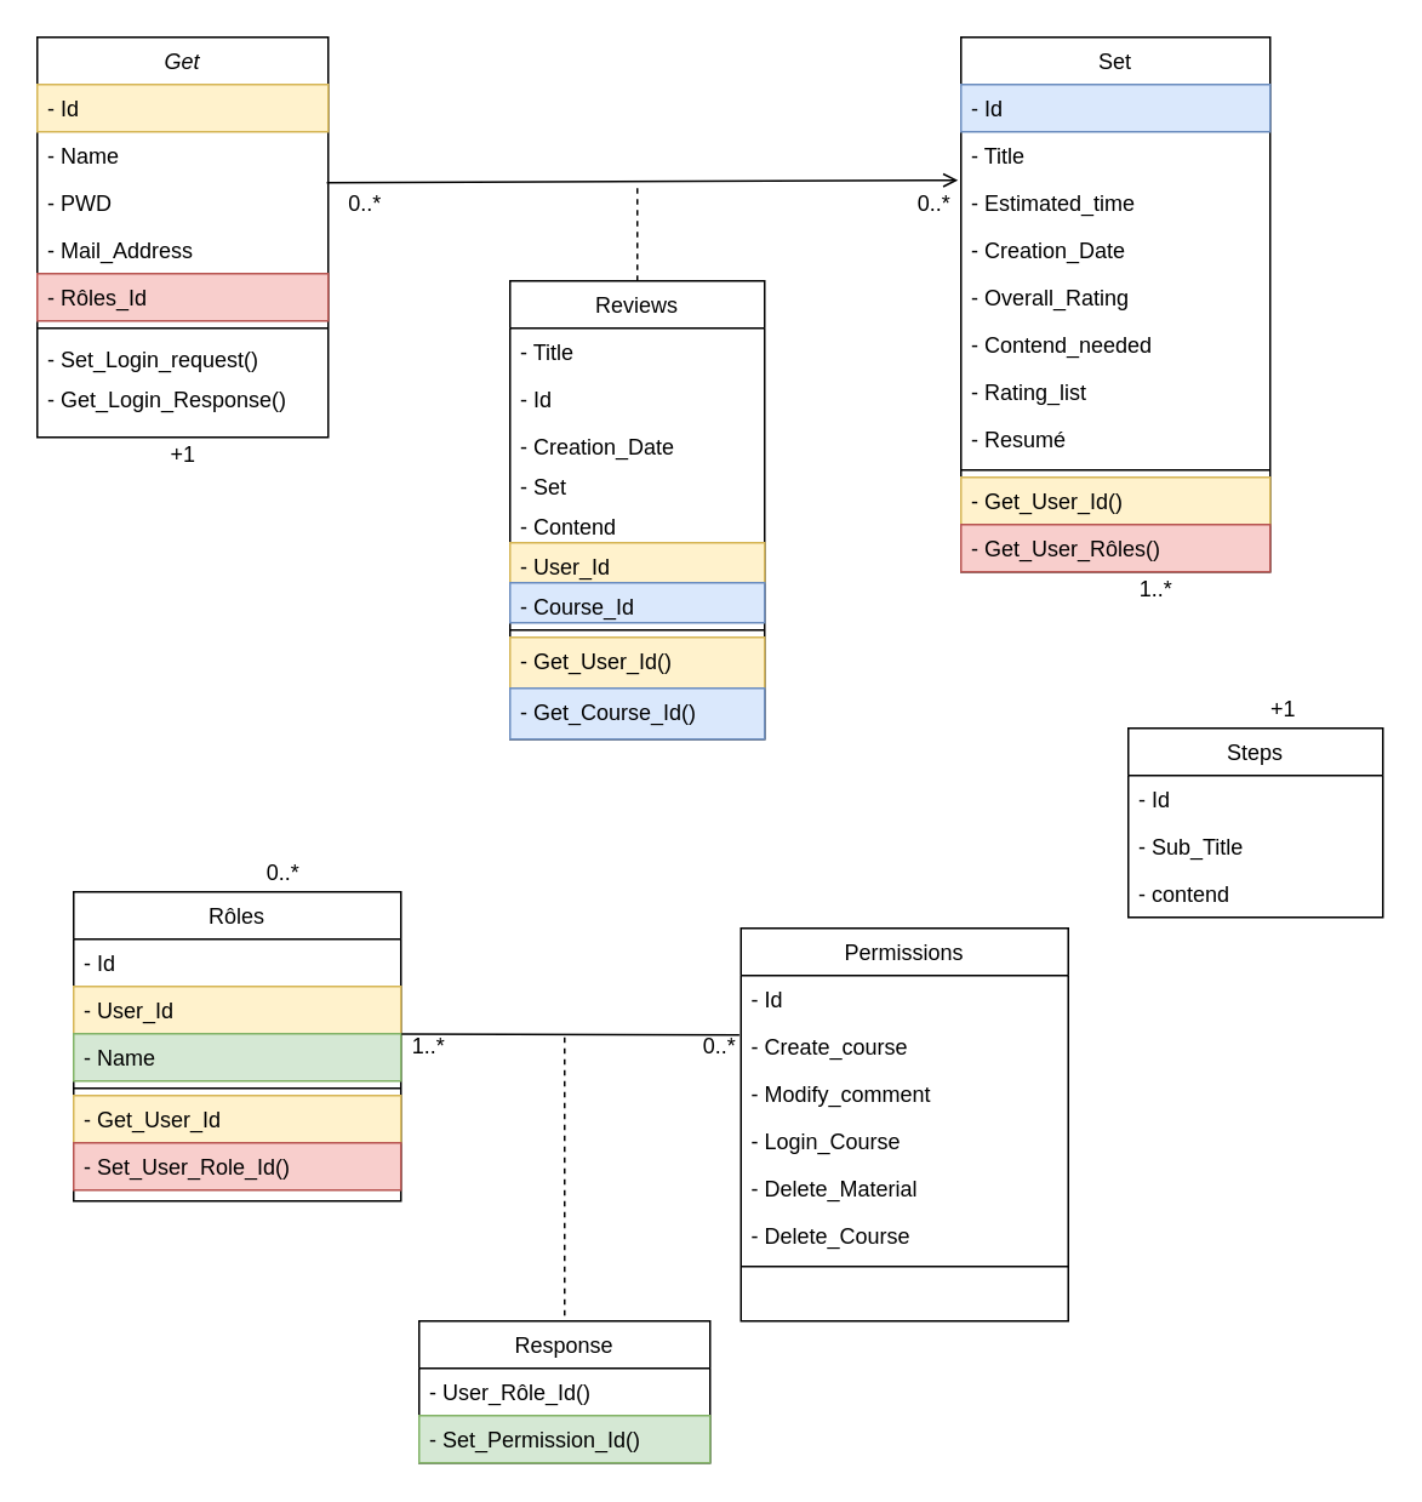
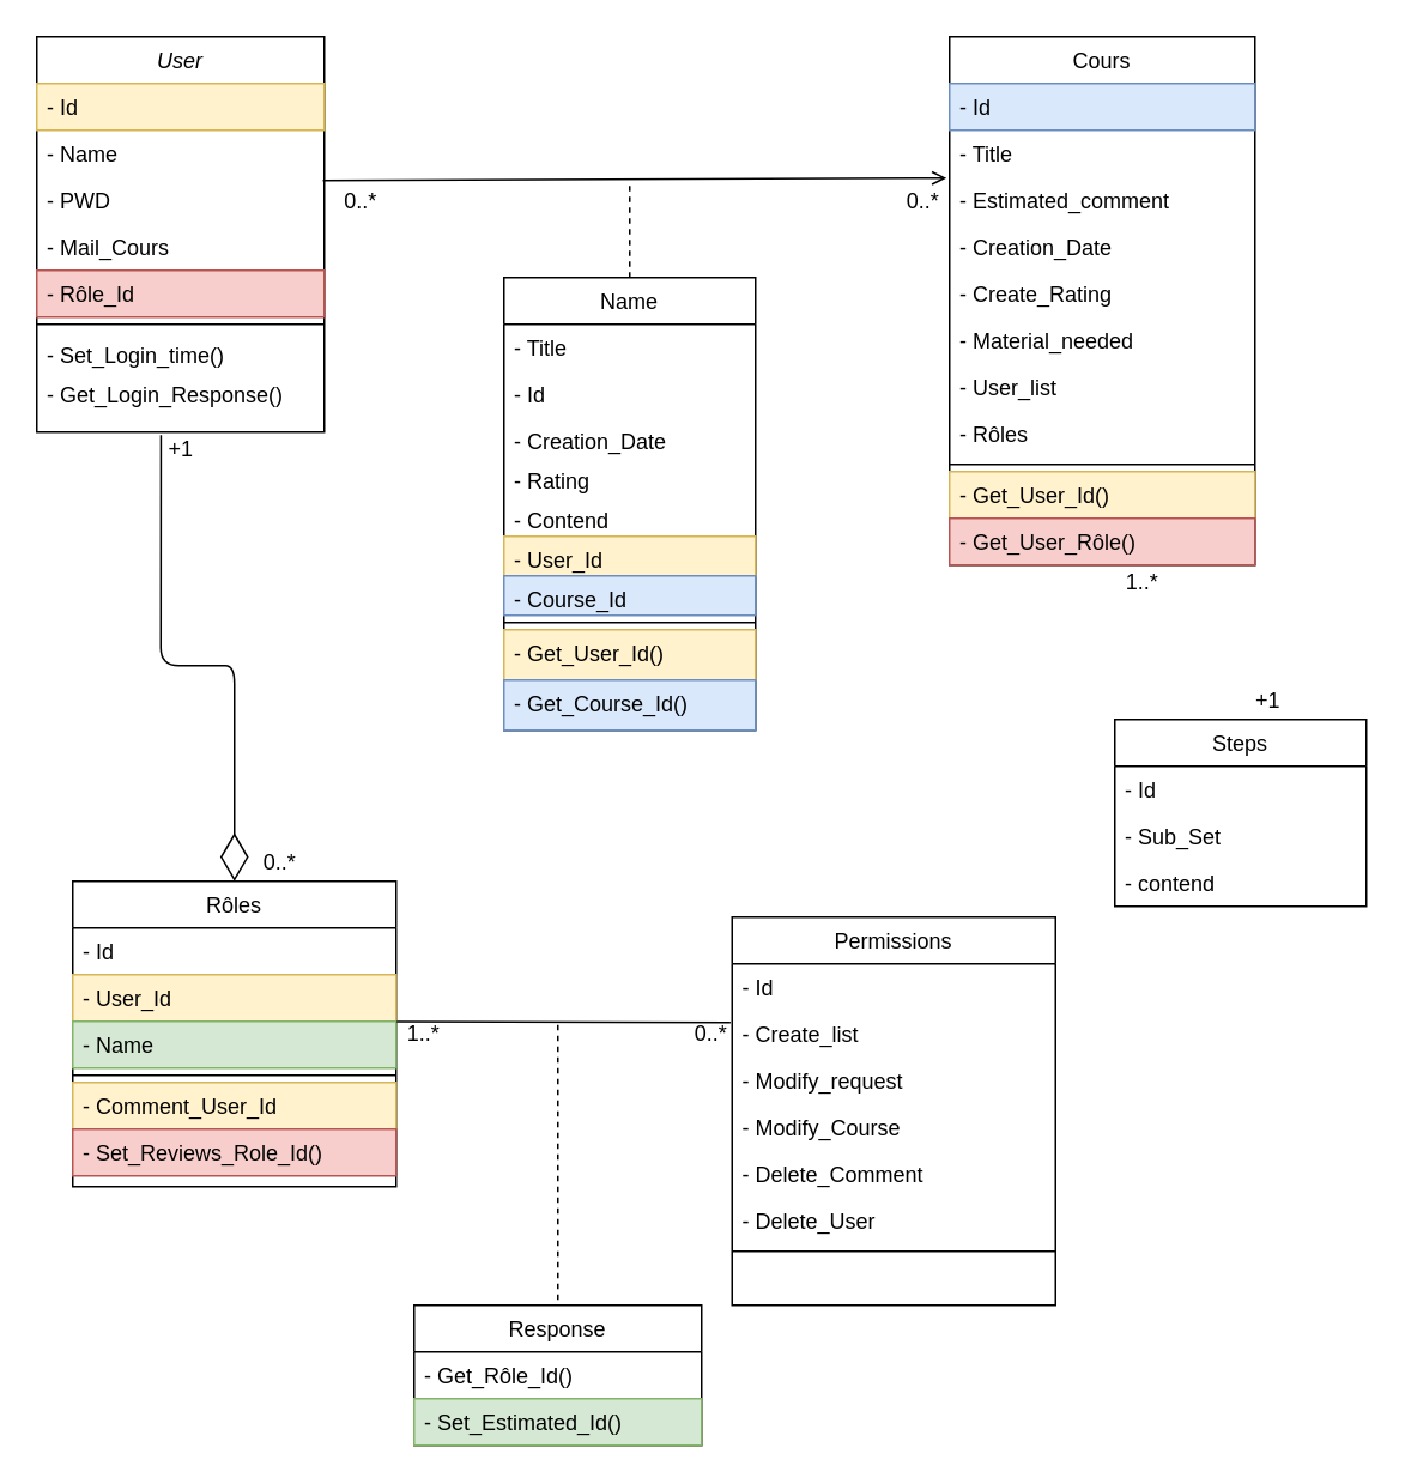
- <mxCell id="2" value="Get" style="swimlane;fontStyle=2;align=center;verticalAlign=top;childLayout=stackLayout;horizontal=1;startSize=26;horizontalStack=0;resizeParent=1;resizeLast=0;collapsible=1;marginBottom=0;rounded=0;shadow=0;strokeWidth=1;" parent="1" vertex="1"><mxGeometry x="20" y="20" width="160" height="220" as="geometry"><mxRectangle x="230" y="140" width="160" height="26" as="alternateBounds" /></mxGeometry></mxCell>
+ <mxCell id="2" value="User" style="swimlane;fontStyle=2;align=center;verticalAlign=top;childLayout=stackLayout;horizontal=1;startSize=26;horizontalStack=0;resizeParent=1;resizeLast=0;collapsible=1;marginBottom=0;rounded=0;shadow=0;strokeWidth=1;" parent="1" vertex="1"><mxGeometry x="20" y="20" width="160" height="220" as="geometry"><mxRectangle x="230" y="140" width="160" height="26" as="alternateBounds" /></mxGeometry></mxCell>
- <mxCell id="15" value="Set" style="swimlane;fontStyle=0;childLayout=stackLayout;horizontal=1;startSize=26;fillColor=none;horizontalStack=0;resizeParent=1;resizeParentMax=0;resizeLast=0;collapsible=1;marginBottom=0;" parent="1" vertex="1"><mxGeometry x="528" y="20" width="170" height="294" as="geometry" /></mxCell>
+ <mxCell id="15" value="Cours" style="swimlane;fontStyle=0;childLayout=stackLayout;horizontal=1;startSize=26;fillColor=none;horizontalStack=0;resizeParent=1;resizeParentMax=0;resizeLast=0;collapsible=1;marginBottom=0;" parent="1" vertex="1"><mxGeometry x="528" y="20" width="170" height="294" as="geometry" /></mxCell>
- <mxCell id="18" value="- Estimated_time" style="text;strokeColor=none;fillColor=none;align=left;verticalAlign=top;spacingLeft=4;spacingRight=4;overflow=hidden;rotatable=0;points=[[0,0.5],[1,0.5]];portConstraint=eastwest;" parent="15" vertex="1"><mxGeometry y="78" width="170" height="26" as="geometry" /></mxCell>
+ <mxCell id="18" value="- Estimated_comment" style="text;strokeColor=none;fillColor=none;align=left;verticalAlign=top;spacingLeft=4;spacingRight=4;overflow=hidden;rotatable=0;points=[[0,0.5],[1,0.5]];portConstraint=eastwest;" parent="15" vertex="1"><mxGeometry y="78" width="170" height="26" as="geometry" /></mxCell>
- <mxCell id="6" value="- Mail_Address" style="text;align=left;verticalAlign=top;spacingLeft=4;spacingRight=4;overflow=hidden;rotatable=0;points=[[0,0.5],[1,0.5]];portConstraint=eastwest;rounded=0;shadow=0;html=0;" parent="2" vertex="1"><mxGeometry y="104" width="160" height="26" as="geometry" /></mxCell>
+ <mxCell id="6" value="- Mail_Cours" style="text;align=left;verticalAlign=top;spacingLeft=4;spacingRight=4;overflow=hidden;rotatable=0;points=[[0,0.5],[1,0.5]];portConstraint=eastwest;rounded=0;shadow=0;html=0;" parent="2" vertex="1"><mxGeometry y="104" width="160" height="26" as="geometry" /></mxCell>
- <mxCell id="7" value="- Rôles_Id" style="text;align=left;verticalAlign=top;spacingLeft=4;spacingRight=4;overflow=hidden;rotatable=0;points=[[0,0.5],[1,0.5]];portConstraint=eastwest;rounded=0;shadow=0;html=0;fillColor=#f8cecc;strokeColor=#b85450;" parent="2" vertex="1"><mxGeometry y="130" width="160" height="26" as="geometry" /></mxCell>
+ <mxCell id="7" value="- Rôle_Id" style="text;align=left;verticalAlign=top;spacingLeft=4;spacingRight=4;overflow=hidden;rotatable=0;points=[[0,0.5],[1,0.5]];portConstraint=eastwest;rounded=0;shadow=0;html=0;fillColor=#f8cecc;strokeColor=#b85450;" parent="2" vertex="1"><mxGeometry y="130" width="160" height="26" as="geometry" /></mxCell>
- <mxCell id="20" value="- Overall_Rating" style="text;strokeColor=none;fillColor=none;align=left;verticalAlign=top;spacingLeft=4;spacingRight=4;overflow=hidden;rotatable=0;points=[[0,0.5],[1,0.5]];portConstraint=eastwest;" parent="15" vertex="1"><mxGeometry y="130" width="170" height="26" as="geometry" /></mxCell>
+ <mxCell id="20" value="- Create_Rating" style="text;strokeColor=none;fillColor=none;align=left;verticalAlign=top;spacingLeft=4;spacingRight=4;overflow=hidden;rotatable=0;points=[[0,0.5],[1,0.5]];portConstraint=eastwest;" parent="15" vertex="1"><mxGeometry y="130" width="170" height="26" as="geometry" /></mxCell>
- <mxCell id="27" value="Reviews" style="swimlane;fontStyle=0;childLayout=stackLayout;horizontal=1;startSize=26;fillColor=none;horizontalStack=0;resizeParent=1;resizeParentMax=0;resizeLast=0;collapsible=1;marginBottom=0;" parent="1" vertex="1"><mxGeometry x="280" y="154" width="140" height="252" as="geometry" /></mxCell>
+ <mxCell id="27" value="Name" style="swimlane;fontStyle=0;childLayout=stackLayout;horizontal=1;startSize=26;fillColor=none;horizontalStack=0;resizeParent=1;resizeParentMax=0;resizeLast=0;collapsible=1;marginBottom=0;" parent="1" vertex="1"><mxGeometry x="280" y="154" width="140" height="252" as="geometry" /></mxCell>
- <mxCell id="21" value="- Contend_needed" style="text;strokeColor=none;fillColor=none;align=left;verticalAlign=top;spacingLeft=4;spacingRight=4;overflow=hidden;rotatable=0;points=[[0,0.5],[1,0.5]];portConstraint=eastwest;" parent="15" vertex="1"><mxGeometry y="156" width="170" height="26" as="geometry" /></mxCell>
+ <mxCell id="21" value="- Material_needed" style="text;strokeColor=none;fillColor=none;align=left;verticalAlign=top;spacingLeft=4;spacingRight=4;overflow=hidden;rotatable=0;points=[[0,0.5],[1,0.5]];portConstraint=eastwest;" parent="15" vertex="1"><mxGeometry y="156" width="170" height="26" as="geometry" /></mxCell>
- <mxCell id="9" value="- Set_Login_request()" style="text;align=left;verticalAlign=top;spacingLeft=4;spacingRight=4;overflow=hidden;rotatable=0;points=[[0,0.5],[1,0.5]];portConstraint=eastwest;rounded=0;shadow=0;html=0;" parent="2" vertex="1"><mxGeometry y="164" width="160" height="22" as="geometry" /></mxCell>
+ <mxCell id="9" value="- Set_Login_time()" style="text;align=left;verticalAlign=top;spacingLeft=4;spacingRight=4;overflow=hidden;rotatable=0;points=[[0,0.5],[1,0.5]];portConstraint=eastwest;rounded=0;shadow=0;html=0;" parent="2" vertex="1"><mxGeometry y="164" width="160" height="22" as="geometry" /></mxCell>
- <mxCell id="22" value="- Rating_list" style="text;strokeColor=none;fillColor=none;align=left;verticalAlign=top;spacingLeft=4;spacingRight=4;overflow=hidden;rotatable=0;points=[[0,0.5],[1,0.5]];portConstraint=eastwest;" parent="15" vertex="1"><mxGeometry y="182" width="170" height="26" as="geometry" /></mxCell>
+ <mxCell id="22" value="- User_list" style="text;strokeColor=none;fillColor=none;align=left;verticalAlign=top;spacingLeft=4;spacingRight=4;overflow=hidden;rotatable=0;points=[[0,0.5],[1,0.5]];portConstraint=eastwest;" parent="15" vertex="1"><mxGeometry y="182" width="170" height="26" as="geometry" /></mxCell>
- <mxCell id="23" value="- Resumé" style="text;strokeColor=none;fillColor=none;align=left;verticalAlign=top;spacingLeft=4;spacingRight=4;overflow=hidden;rotatable=0;points=[[0,0.5],[1,0.5]];portConstraint=eastwest;" parent="15" vertex="1"><mxGeometry y="208" width="170" height="26" as="geometry" /></mxCell>
+ <mxCell id="23" value="- Rôles" style="text;strokeColor=none;fillColor=none;align=left;verticalAlign=top;spacingLeft=4;spacingRight=4;overflow=hidden;rotatable=0;points=[[0,0.5],[1,0.5]];portConstraint=eastwest;" parent="15" vertex="1"><mxGeometry y="208" width="170" height="26" as="geometry" /></mxCell>
- <mxCell id="31" value="- Set" style="text;strokeColor=none;fillColor=none;align=left;verticalAlign=top;spacingLeft=4;spacingRight=4;overflow=hidden;rotatable=0;points=[[0,0.5],[1,0.5]];portConstraint=eastwest;" parent="27" vertex="1"><mxGeometry y="100" width="140" height="22" as="geometry" /></mxCell>
+ <mxCell id="31" value="- Rating" style="text;strokeColor=none;fillColor=none;align=left;verticalAlign=top;spacingLeft=4;spacingRight=4;overflow=hidden;rotatable=0;points=[[0,0.5],[1,0.5]];portConstraint=eastwest;" parent="27" vertex="1"><mxGeometry y="100" width="140" height="22" as="geometry" /></mxCell>
- <mxCell id="26" value="- Get_User_Rôles()" style="text;strokeColor=#b85450;fillColor=#f8cecc;align=left;verticalAlign=top;spacingLeft=4;spacingRight=4;overflow=hidden;rotatable=0;points=[[0,0.5],[1,0.5]];portConstraint=eastwest;" parent="15" vertex="1"><mxGeometry y="268" width="170" height="26" as="geometry" /></mxCell>
+ <mxCell id="26" value="- Get_User_Rôle()" style="text;strokeColor=#b85450;fillColor=#f8cecc;align=left;verticalAlign=top;spacingLeft=4;spacingRight=4;overflow=hidden;rotatable=0;points=[[0,0.5],[1,0.5]];portConstraint=eastwest;" parent="15" vertex="1"><mxGeometry y="268" width="170" height="26" as="geometry" /></mxCell>
+ <mxCell id="51" value="" style="endArrow=diamondThin;endFill=0;endSize=24;html=1;exitX=0.432;exitY=1.049;exitDx=0;exitDy=0;entryX=0.5;entryY=0;entryDx=0;entryDy=0;exitPerimeter=0;" parent="1" source="10" target="44" edge="1"><mxGeometry width="160" relative="1" as="geometry"><mxPoint x="190" y="440" as="sourcePoint" /><mxPoint x="350" y="440" as="targetPoint" /><Array as="points"><mxPoint x="89" y="370" /><mxPoint x="110" y="370" /><mxPoint x="130" y="370" /></Array></mxGeometry></mxCell>
- <mxCell id="13" value="- Sub_Title" style="text;strokeColor=none;fillColor=none;align=left;verticalAlign=top;spacingLeft=4;spacingRight=4;overflow=hidden;rotatable=0;points=[[0,0.5],[1,0.5]];portConstraint=eastwest;" parent="11" vertex="1"><mxGeometry y="52" width="140" height="26" as="geometry" /></mxCell>
+ <mxCell id="13" value="- Sub_Set" style="text;strokeColor=none;fillColor=none;align=left;verticalAlign=top;spacingLeft=4;spacingRight=4;overflow=hidden;rotatable=0;points=[[0,0.5],[1,0.5]];portConstraint=eastwest;" parent="11" vertex="1"><mxGeometry y="52" width="140" height="26" as="geometry" /></mxCell>
- <mxCell id="56" value="- Create_course" style="text;align=left;verticalAlign=top;spacingLeft=4;spacingRight=4;overflow=hidden;rotatable=0;points=[[0,0.5],[1,0.5]];portConstraint=eastwest;rounded=0;shadow=0;html=0;" parent="54" vertex="1"><mxGeometry y="52" width="180" height="26" as="geometry" /></mxCell>
+ <mxCell id="56" value="- Create_list" style="text;align=left;verticalAlign=top;spacingLeft=4;spacingRight=4;overflow=hidden;rotatable=0;points=[[0,0.5],[1,0.5]];portConstraint=eastwest;rounded=0;shadow=0;html=0;" parent="54" vertex="1"><mxGeometry y="52" width="180" height="26" as="geometry" /></mxCell>
- <mxCell id="57" value="- Modify_comment" style="text;align=left;verticalAlign=top;spacingLeft=4;spacingRight=4;overflow=hidden;rotatable=0;points=[[0,0.5],[1,0.5]];portConstraint=eastwest;rounded=0;shadow=0;html=0;" parent="54" vertex="1"><mxGeometry y="78" width="180" height="26" as="geometry" /></mxCell>
+ <mxCell id="57" value="- Modify_request" style="text;align=left;verticalAlign=top;spacingLeft=4;spacingRight=4;overflow=hidden;rotatable=0;points=[[0,0.5],[1,0.5]];portConstraint=eastwest;rounded=0;shadow=0;html=0;" parent="54" vertex="1"><mxGeometry y="78" width="180" height="26" as="geometry" /></mxCell>
- <mxCell id="49" value="- Get_User_Id" style="text;align=left;verticalAlign=top;spacingLeft=4;spacingRight=4;overflow=hidden;rotatable=0;points=[[0,0.5],[1,0.5]];portConstraint=eastwest;rounded=0;shadow=0;html=0;fillColor=#fff2cc;strokeColor=#d6b656;" parent="44" vertex="1"><mxGeometry y="112" width="180" height="26" as="geometry" /></mxCell>
+ <mxCell id="49" value="- Comment_User_Id" style="text;align=left;verticalAlign=top;spacingLeft=4;spacingRight=4;overflow=hidden;rotatable=0;points=[[0,0.5],[1,0.5]];portConstraint=eastwest;rounded=0;shadow=0;html=0;fillColor=#fff2cc;strokeColor=#d6b656;" parent="44" vertex="1"><mxGeometry y="112" width="180" height="26" as="geometry" /></mxCell>
- <mxCell id="58" value="- Login_Course" style="text;align=left;verticalAlign=top;spacingLeft=4;spacingRight=4;overflow=hidden;rotatable=0;points=[[0,0.5],[1,0.5]];portConstraint=eastwest;rounded=0;shadow=0;html=0;" parent="54" vertex="1"><mxGeometry y="104" width="180" height="26" as="geometry" /></mxCell>
+ <mxCell id="58" value="- Modify_Course" style="text;align=left;verticalAlign=top;spacingLeft=4;spacingRight=4;overflow=hidden;rotatable=0;points=[[0,0.5],[1,0.5]];portConstraint=eastwest;rounded=0;shadow=0;html=0;" parent="54" vertex="1"><mxGeometry y="104" width="180" height="26" as="geometry" /></mxCell>
- <mxCell id="50" value="- Set_User_Role_Id()" style="text;align=left;verticalAlign=top;spacingLeft=4;spacingRight=4;overflow=hidden;rotatable=0;points=[[0,0.5],[1,0.5]];portConstraint=eastwest;rounded=0;shadow=0;html=0;fillColor=#f8cecc;strokeColor=#b85450;" parent="44" vertex="1"><mxGeometry y="138" width="180" height="26" as="geometry" /></mxCell>
+ <mxCell id="50" value="- Set_Reviews_Role_Id()" style="text;align=left;verticalAlign=top;spacingLeft=4;spacingRight=4;overflow=hidden;rotatable=0;points=[[0,0.5],[1,0.5]];portConstraint=eastwest;rounded=0;shadow=0;html=0;fillColor=#f8cecc;strokeColor=#b85450;" parent="44" vertex="1"><mxGeometry y="138" width="180" height="26" as="geometry" /></mxCell>
- <mxCell id="59" value="- Delete_Material" style="text;align=left;verticalAlign=top;spacingLeft=4;spacingRight=4;overflow=hidden;rotatable=0;points=[[0,0.5],[1,0.5]];portConstraint=eastwest;rounded=0;shadow=0;html=0;" parent="54" vertex="1"><mxGeometry y="130" width="180" height="26" as="geometry" /></mxCell>
+ <mxCell id="59" value="- Delete_Comment" style="text;align=left;verticalAlign=top;spacingLeft=4;spacingRight=4;overflow=hidden;rotatable=0;points=[[0,0.5],[1,0.5]];portConstraint=eastwest;rounded=0;shadow=0;html=0;" parent="54" vertex="1"><mxGeometry y="130" width="180" height="26" as="geometry" /></mxCell>
- <mxCell id="60" value="- Delete_Course" style="text;align=left;verticalAlign=top;spacingLeft=4;spacingRight=4;overflow=hidden;rotatable=0;points=[[0,0.5],[1,0.5]];portConstraint=eastwest;rounded=0;shadow=0;html=0;" parent="54" vertex="1"><mxGeometry y="156" width="180" height="26" as="geometry" /></mxCell>
+ <mxCell id="60" value="- Delete_User" style="text;align=left;verticalAlign=top;spacingLeft=4;spacingRight=4;overflow=hidden;rotatable=0;points=[[0,0.5],[1,0.5]];portConstraint=eastwest;rounded=0;shadow=0;html=0;" parent="54" vertex="1"><mxGeometry y="156" width="180" height="26" as="geometry" /></mxCell>
- <mxCell id="66" value="- User_Rôle_Id()" style="text;strokeColor=none;fillColor=none;align=left;verticalAlign=top;spacingLeft=4;spacingRight=4;overflow=hidden;rotatable=0;points=[[0,0.5],[1,0.5]];portConstraint=eastwest;" parent="65" vertex="1"><mxGeometry y="26" width="160" height="26" as="geometry" /></mxCell>
+ <mxCell id="66" value="- Get_Rôle_Id()" style="text;strokeColor=none;fillColor=none;align=left;verticalAlign=top;spacingLeft=4;spacingRight=4;overflow=hidden;rotatable=0;points=[[0,0.5],[1,0.5]];portConstraint=eastwest;" parent="65" vertex="1"><mxGeometry y="26" width="160" height="26" as="geometry" /></mxCell>
- <mxCell id="67" value="- Set_Permission_Id()" style="text;align=left;verticalAlign=top;spacingLeft=4;spacingRight=4;overflow=hidden;rotatable=0;points=[[0,0.5],[1,0.5]];portConstraint=eastwest;rounded=0;shadow=0;html=0;fillColor=#d5e8d4;strokeColor=#82b366;" parent="65" vertex="1"><mxGeometry y="52" width="160" height="26" as="geometry" /></mxCell>
+ <mxCell id="67" value="- Set_Estimated_Id()" style="text;align=left;verticalAlign=top;spacingLeft=4;spacingRight=4;overflow=hidden;rotatable=0;points=[[0,0.5],[1,0.5]];portConstraint=eastwest;rounded=0;shadow=0;html=0;fillColor=#d5e8d4;strokeColor=#82b366;" parent="65" vertex="1"><mxGeometry y="52" width="160" height="26" as="geometry" /></mxCell>
